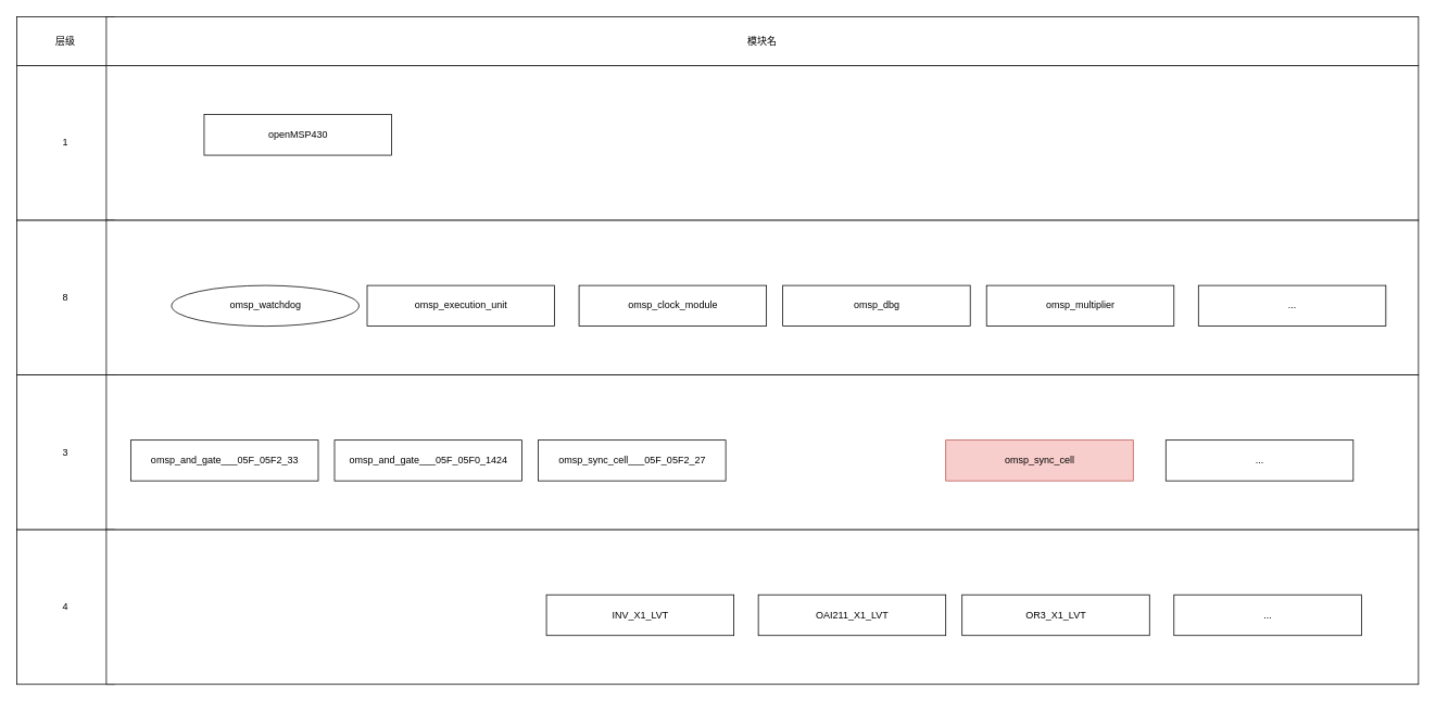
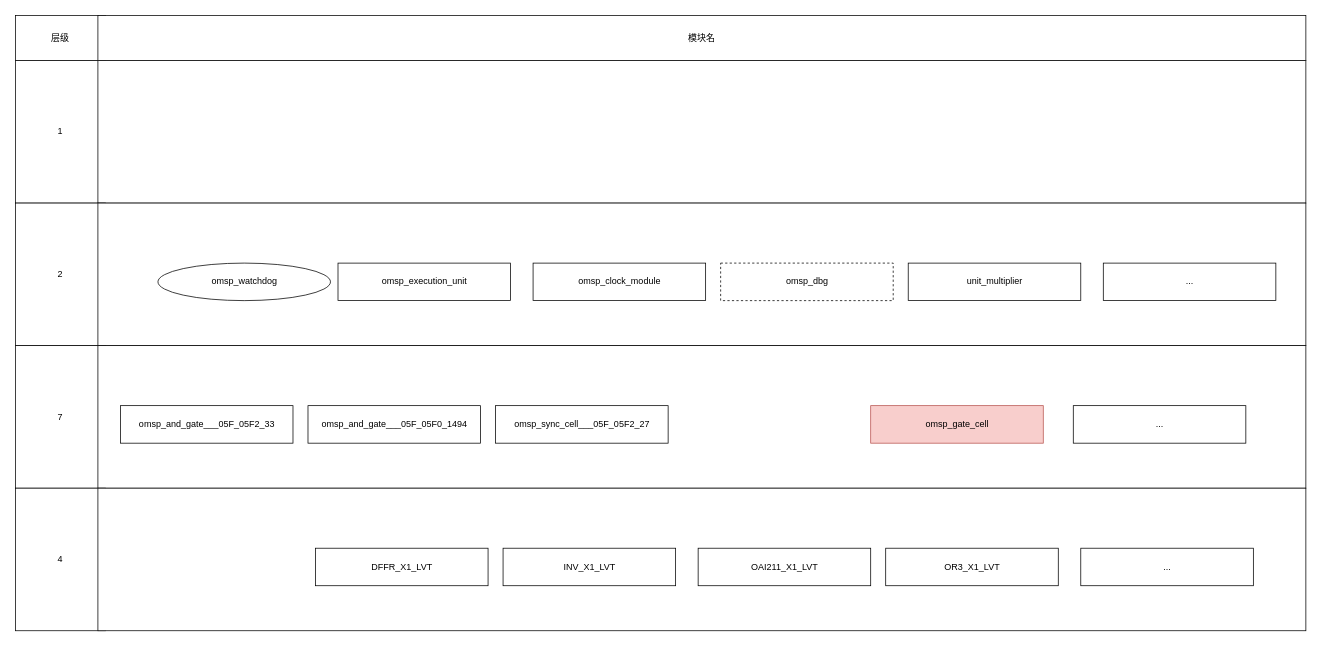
- <mxCell id="6" value="openMSP430" style="html=1;container=1;" vertex="1" parent="3"><mxGeometry x="230" y="60" width="230" height="50" as="geometry" /></mxCell>
- <mxCell id="12" value="8" style="rounded=0;whiteSpace=wrap;html=1;" vertex="1" parent="11"><mxGeometry width="120" height="190" as="geometry" /></mxCell>
+ <mxCell id="12" value="2" style="rounded=0;whiteSpace=wrap;html=1;" vertex="1" parent="11"><mxGeometry width="120" height="190" as="geometry" /></mxCell>
- <mxCell id="18" value="omsp_dbg" style="html=1;" vertex="1" parent="14"><mxGeometry x="750" width="230" height="50" as="geometry" /></mxCell>
+ <mxCell id="18" value="omsp_dbg" style="html=1;dashed=1;" vertex="1" parent="14"><mxGeometry x="750" width="230" height="50" as="geometry" /></mxCell>
- <mxCell id="19" value="omsp_multiplier" style="html=1;" vertex="1" parent="14"><mxGeometry x="1000" width="230" height="50" as="geometry" /></mxCell>
+ <mxCell id="19" value="unit_multiplier" style="html=1;" vertex="1" parent="14"><mxGeometry x="1000" width="230" height="50" as="geometry" /></mxCell>
- <mxCell id="23" value="3" style="rounded=0;whiteSpace=wrap;html=1;" vertex="1" parent="22"><mxGeometry width="120" height="190" as="geometry" /></mxCell>
+ <mxCell id="23" value="7" style="rounded=0;whiteSpace=wrap;html=1;" vertex="1" parent="22"><mxGeometry width="120" height="190" as="geometry" /></mxCell>
- <mxCell id="27" value="omsp_and_gate___05F_05F0_1424" style="html=1;" vertex="1" parent="25"><mxGeometry x="250" width="230" height="50" as="geometry" /></mxCell>
+ <mxCell id="27" value="omsp_and_gate___05F_05F0_1494" style="html=1;" vertex="1" parent="25"><mxGeometry x="250" width="230" height="50" as="geometry" /></mxCell>
- <mxCell id="29" value="omsp_sync_cell" style="html=1;fillColor=#f8cecc;strokeColor=#b85450;" vertex="1" parent="25"><mxGeometry x="1000" width="230" height="50" as="geometry" /></mxCell>
+ <mxCell id="29" value="omsp_gate_cell" style="html=1;fillColor=#f8cecc;strokeColor=#b85450;" vertex="1" parent="25"><mxGeometry x="1000" width="230" height="50" as="geometry" /></mxCell>
+ <mxCell id="35" value="DFFR_X1_LVT" style="html=1;" vertex="1" parent="34"><mxGeometry x="250" width="230" height="50" as="geometry" /></mxCell>
